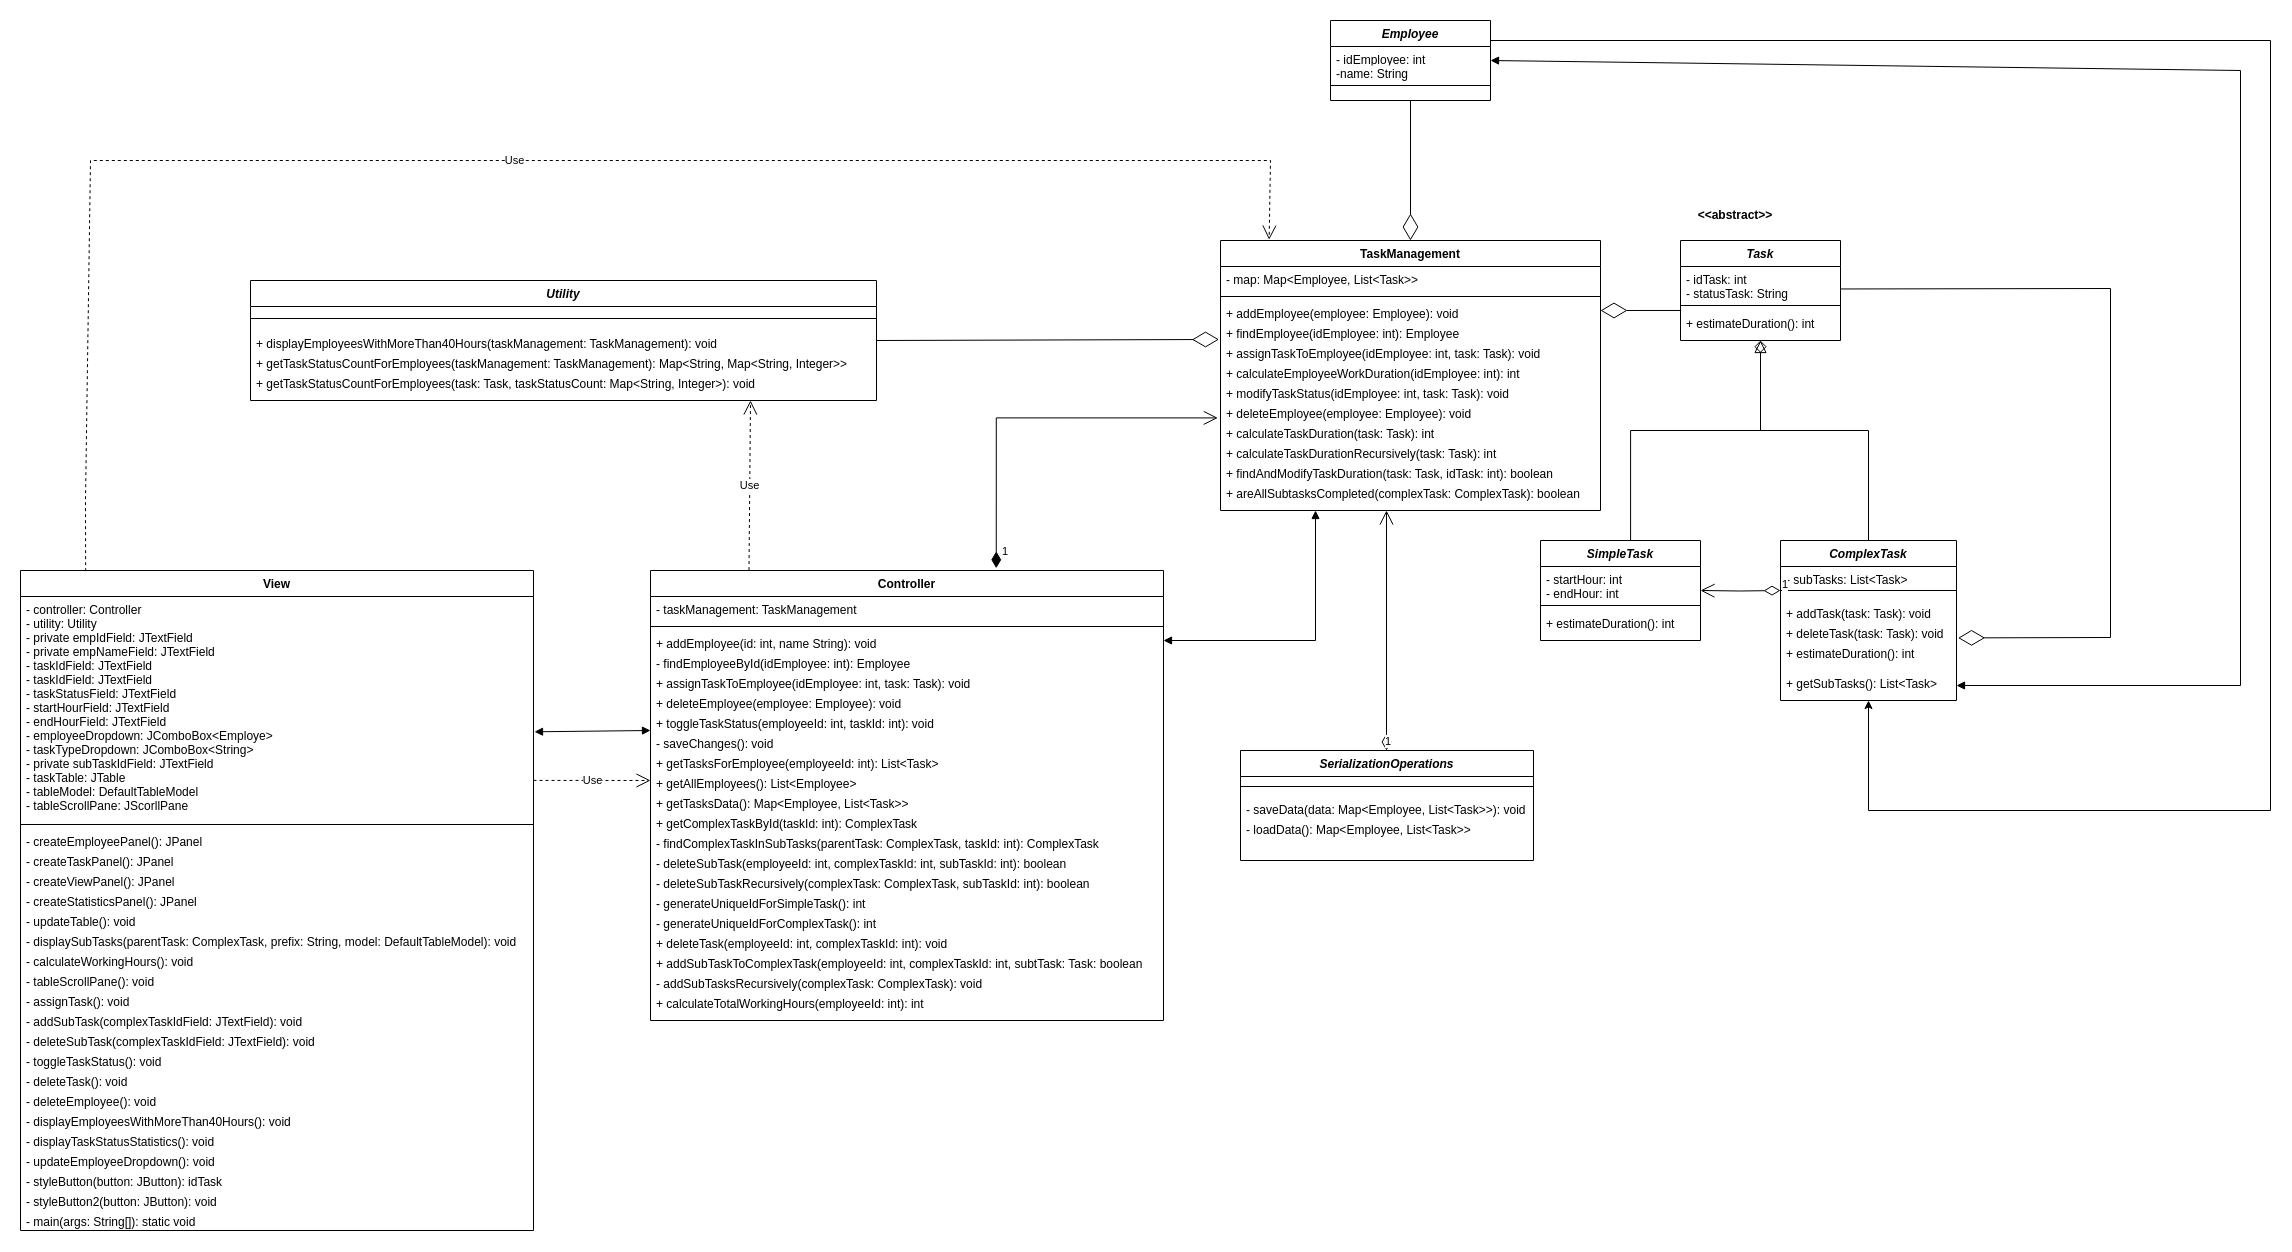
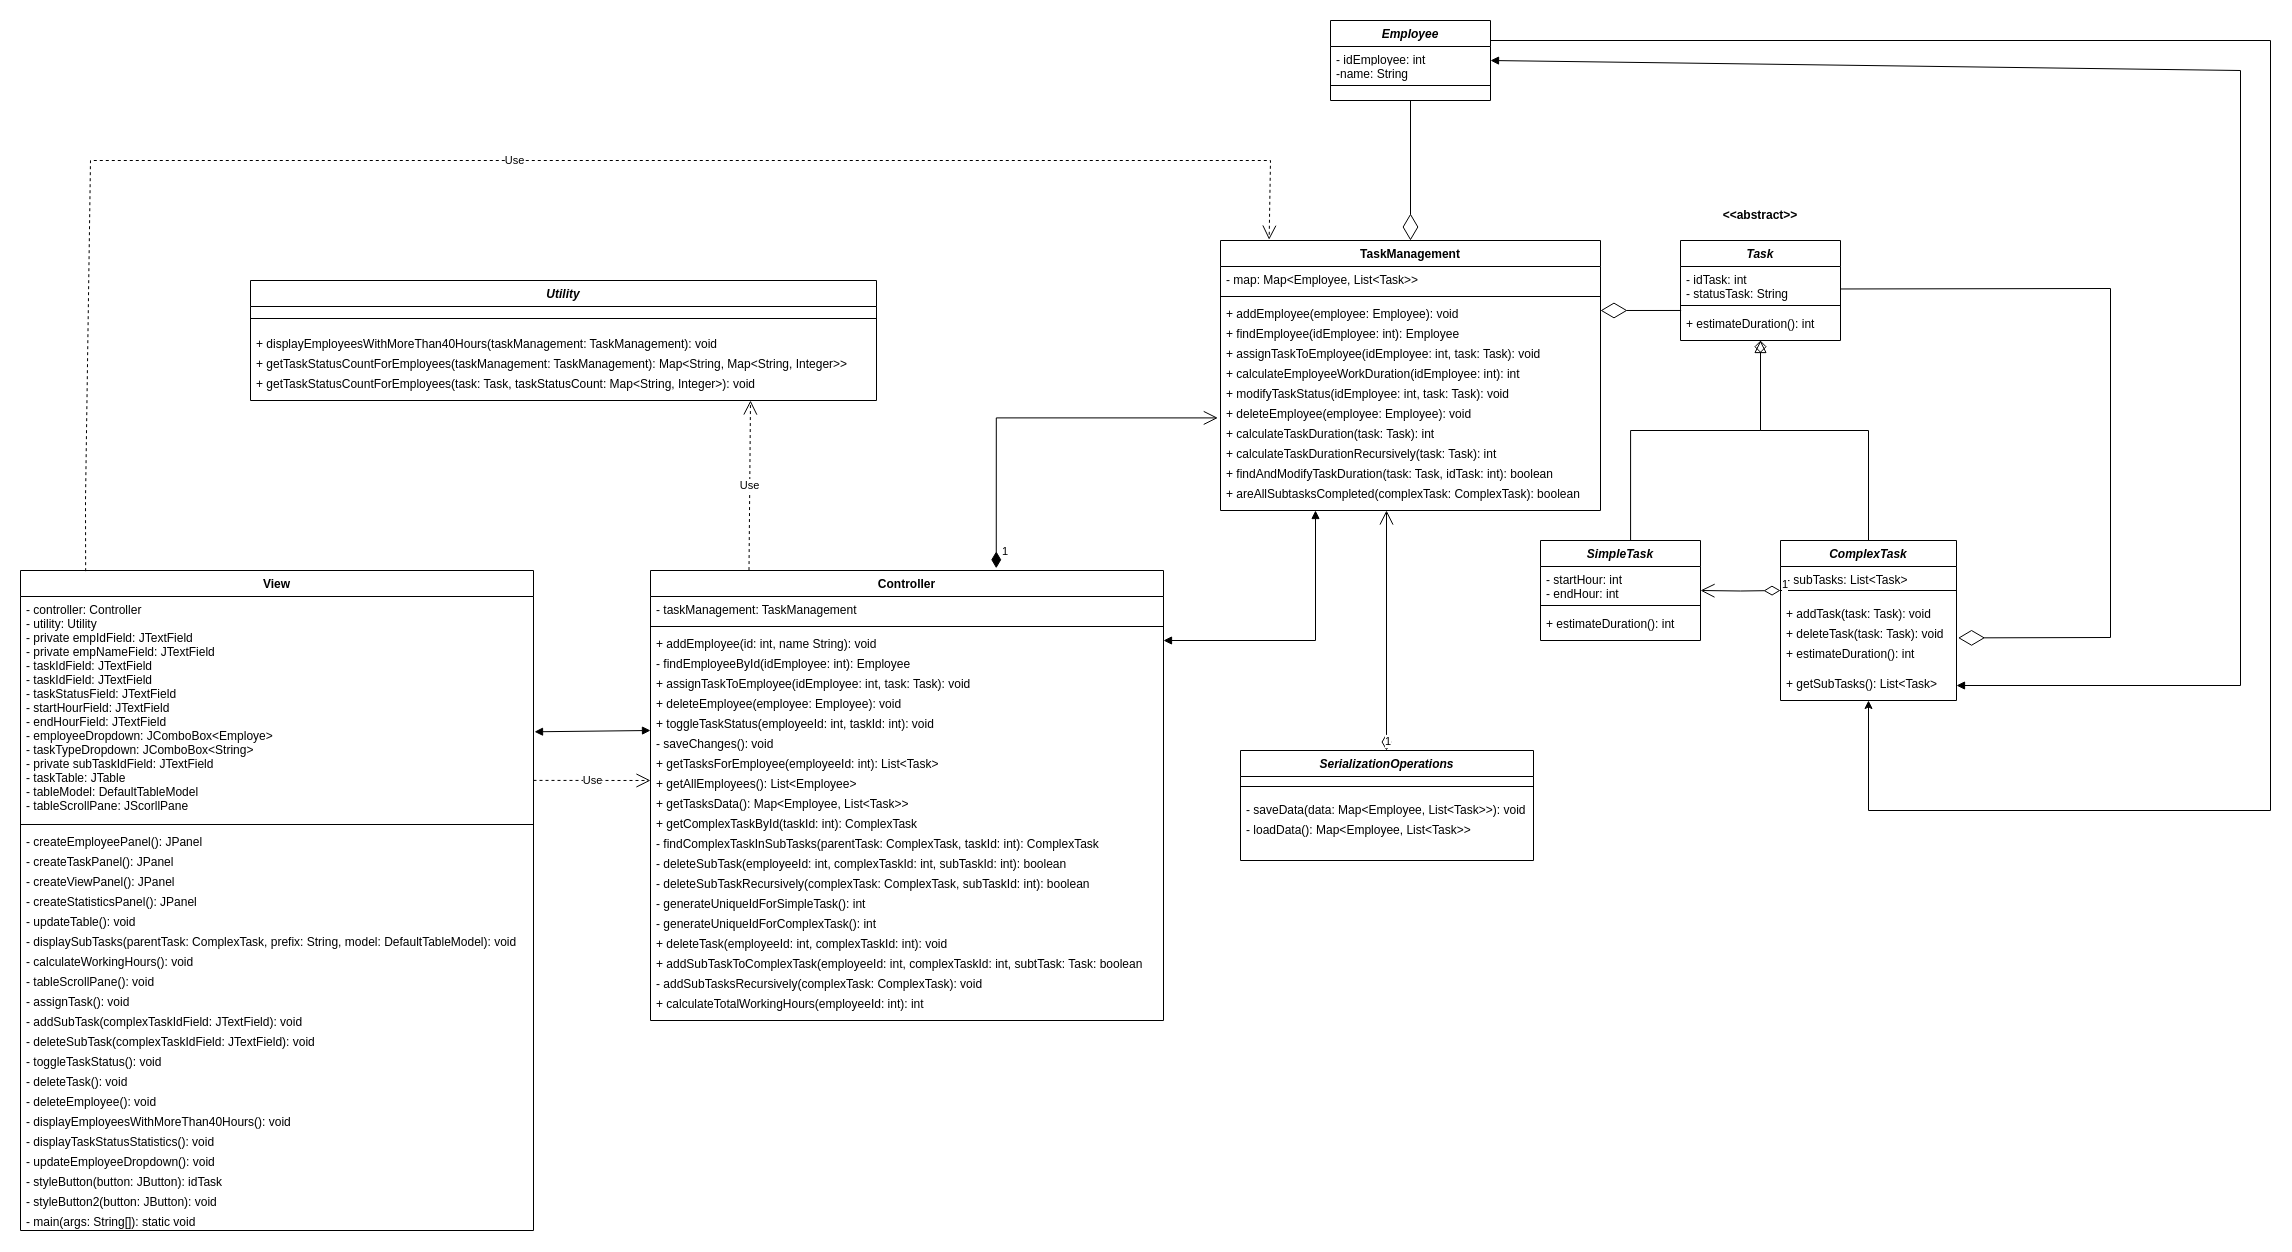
- <mxCell id="34" value="&lt;b&gt;&amp;lt;&amp;lt;abstract&amp;gt;&amp;gt;&lt;/b&gt;" style="text;html=1;align=center;verticalAlign=middle;whiteSpace=wrap;rounded=0;" parent="1" vertex="1"><mxGeometry x="1692" y="200" width="86" height="30" as="geometry" /></mxCell>
+ <mxCell id="34" value="&lt;b&gt;&amp;lt;&amp;lt;abstract&amp;gt;&amp;gt;&lt;/b&gt;" style="text;html=1;align=center;verticalAlign=middle;whiteSpace=wrap;rounded=0;" parent="1" vertex="1"><mxGeometry x="1717" y="200" width="86" height="30" as="geometry" /></mxCell>
- <mxCell id="50" value="" style="endArrow=diamondThin;endFill=0;endSize=24;html=1;rounded=0;entryX=-0.004;entryY=0.949;entryDx=0;entryDy=0;entryPerimeter=0;exitX=1;exitY=0.5;exitDx=0;exitDy=0;" parent="1" source="42" target="13" edge="1"><mxGeometry width="160" relative="1" as="geometry"><mxPoint x="1050" y="340" as="sourcePoint" /><mxPoint x="1210" y="340" as="targetPoint" /></mxGeometry></mxCell>
